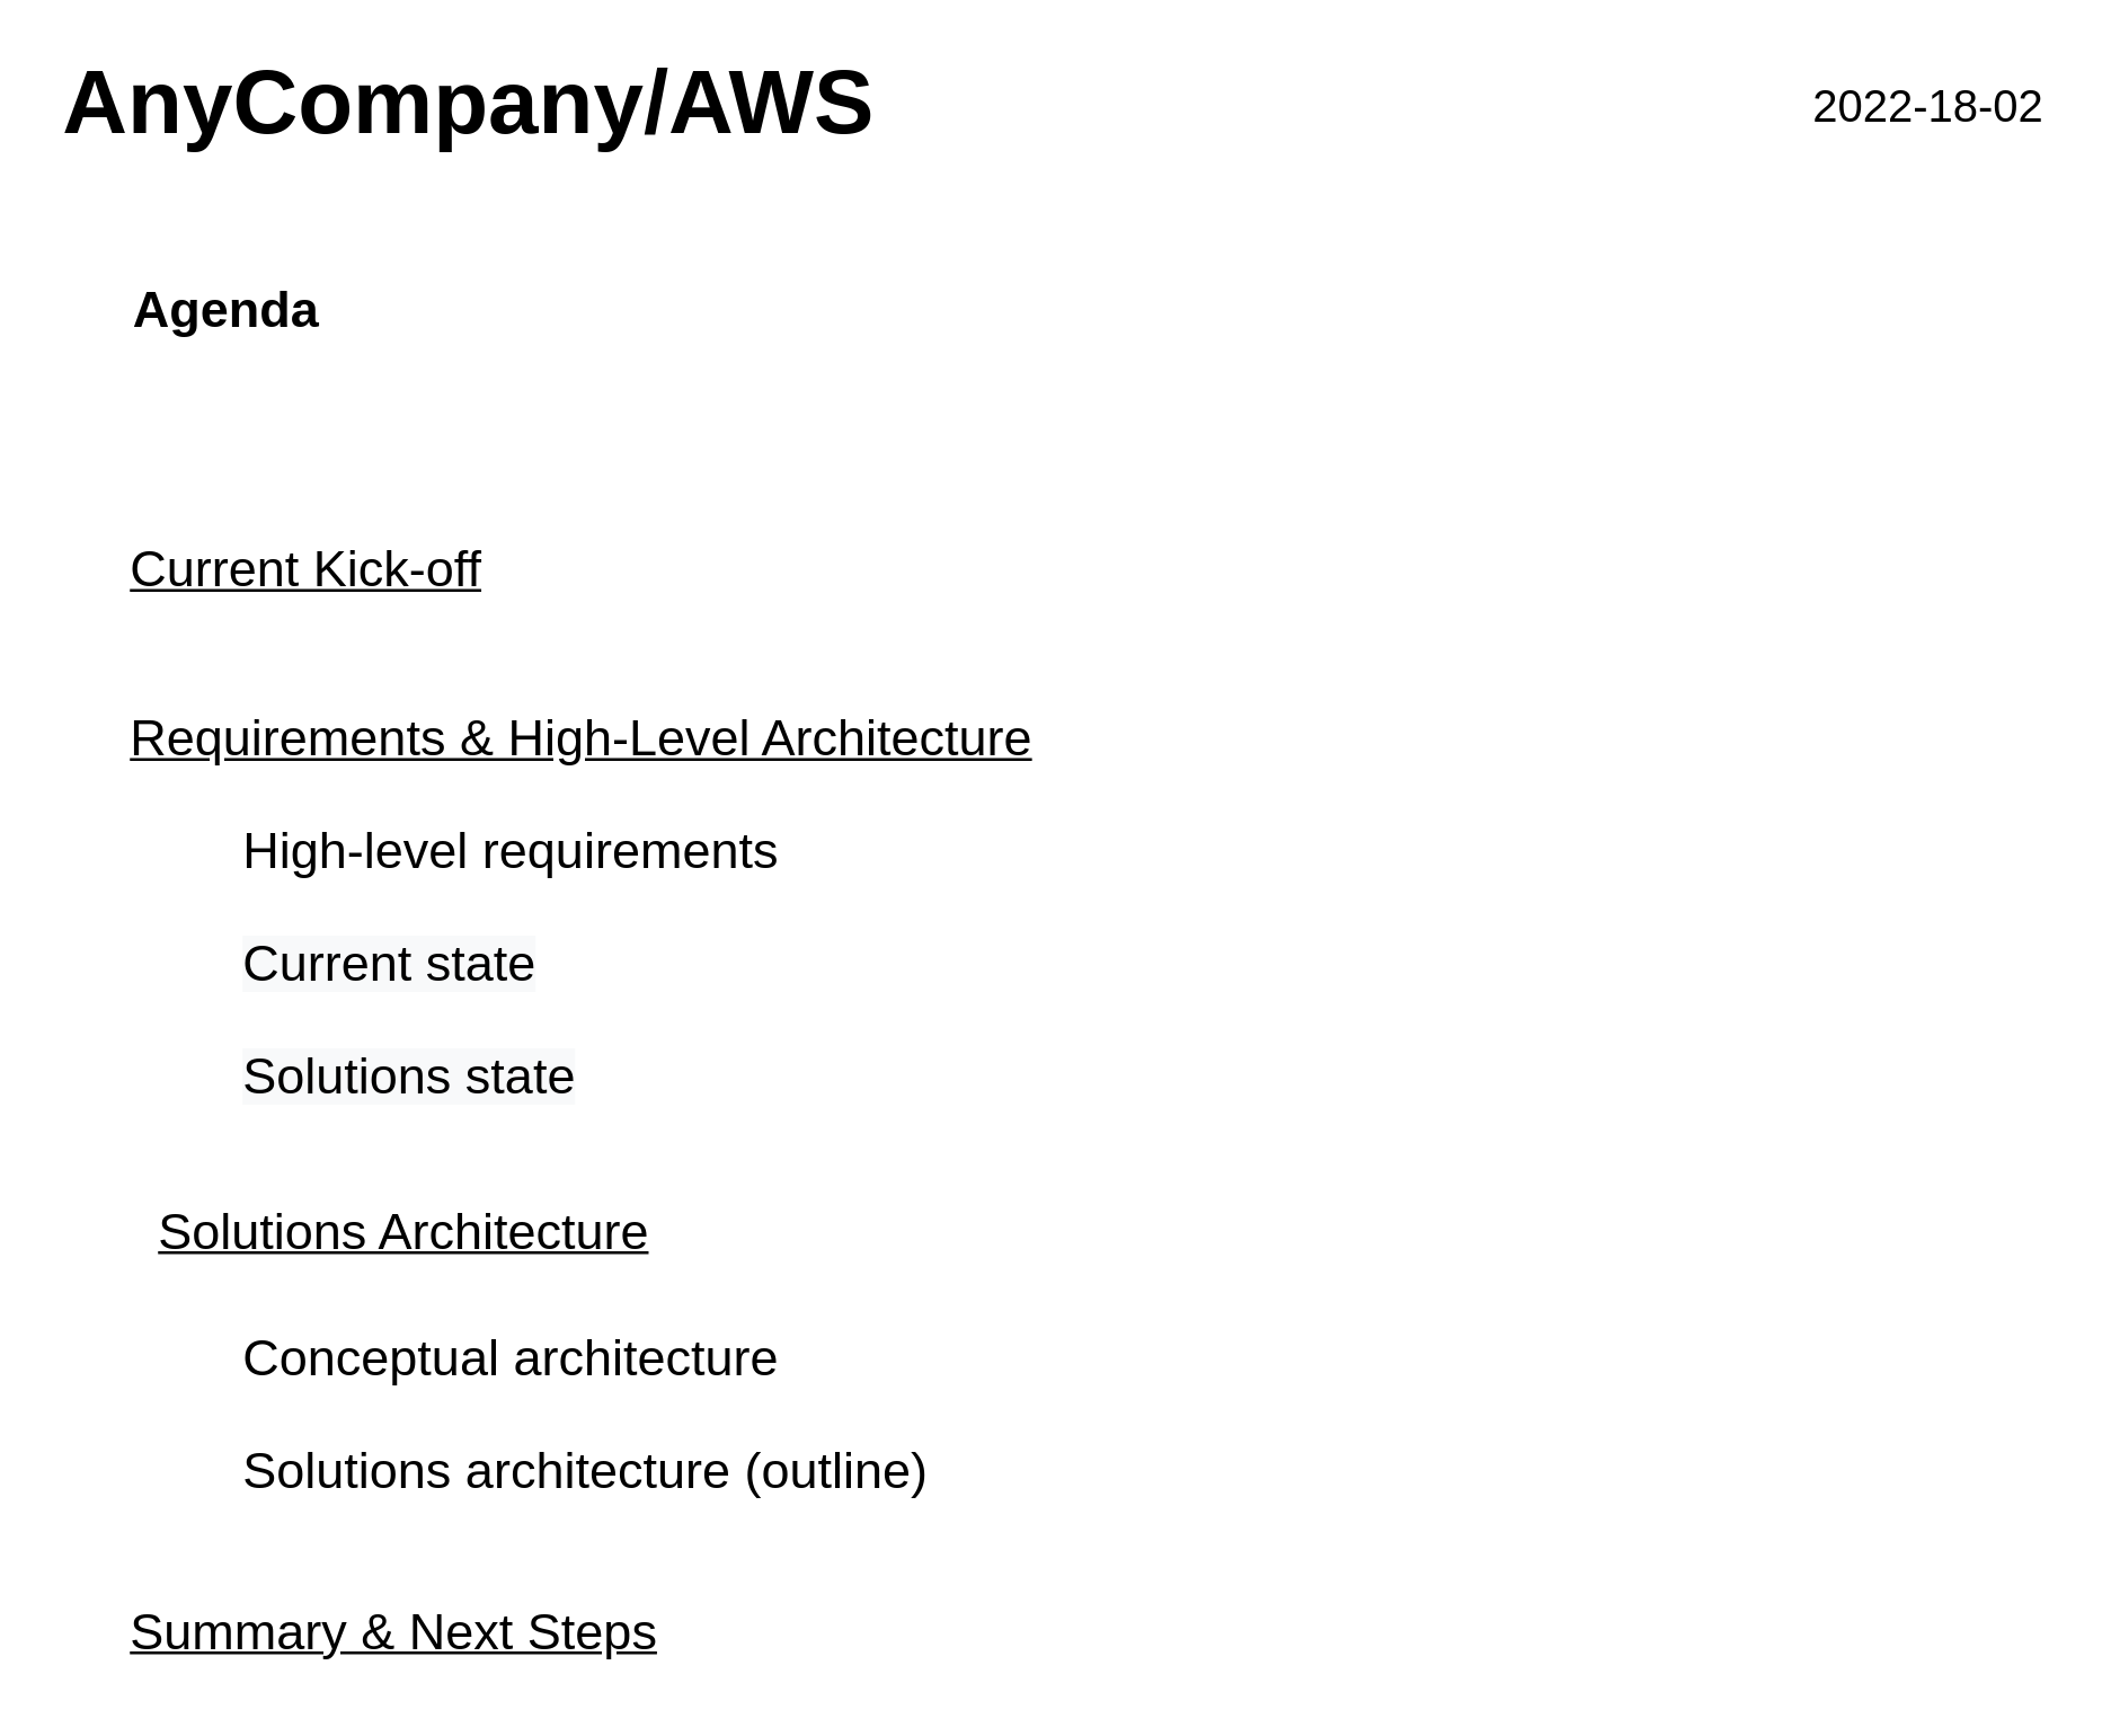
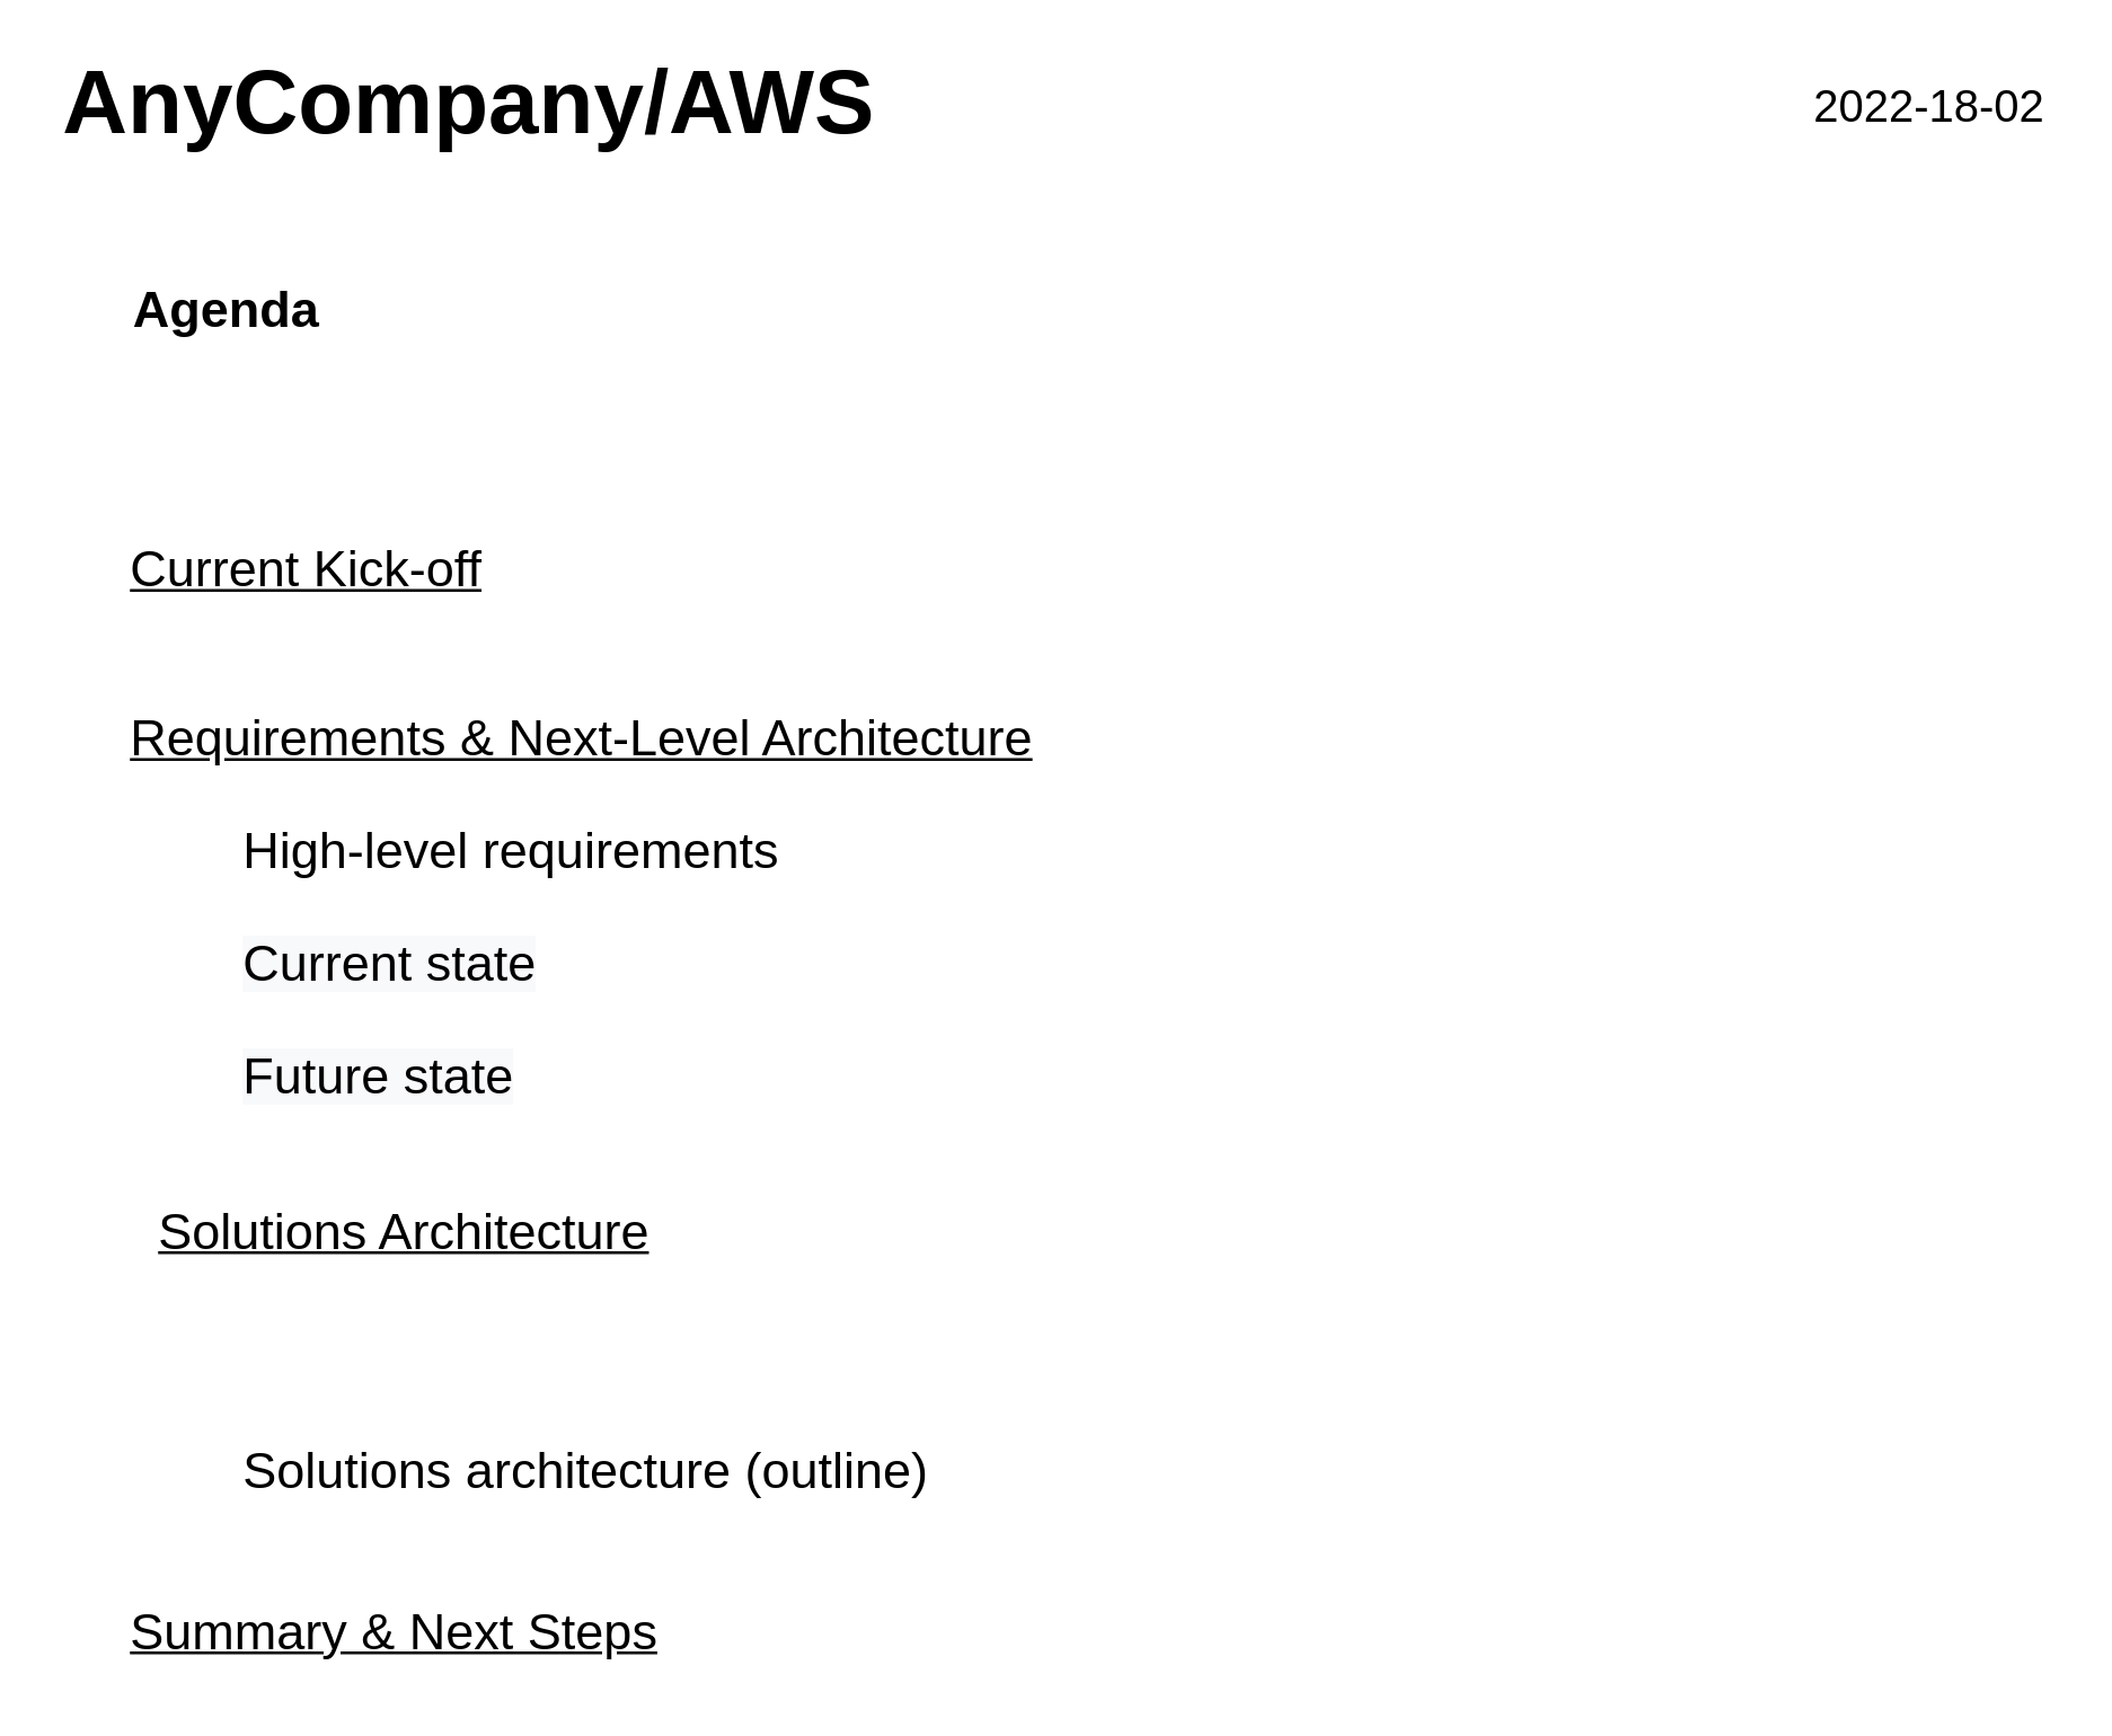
- <mxCell id="4" value="&lt;u&gt;Requirements &amp;amp; High-Level Architecture&lt;/u&gt;" style="text;html=1;strokeColor=none;fillColor=none;align=left;verticalAlign=middle;whiteSpace=wrap;rounded=0;shadow=0;fontSize=18;" parent="1" vertex="1"><mxGeometry x="44" y="247" width="480" height="30" as="geometry" /></mxCell>
+ <mxCell id="4" value="&lt;u&gt;Requirements &amp;amp; Next-Level Architecture&lt;/u&gt;" style="text;html=1;strokeColor=none;fillColor=none;align=left;verticalAlign=middle;whiteSpace=wrap;rounded=0;shadow=0;fontSize=18;" parent="1" vertex="1"><mxGeometry x="44" y="247" width="480" height="30" as="geometry" /></mxCell>
- <mxCell id="10" value="&lt;span style=&quot;caret-color: rgb(0, 0, 0); color: rgb(0, 0, 0); font-family: Helvetica; font-size: 18px; font-style: normal; font-variant-caps: normal; font-weight: 400; letter-spacing: normal; text-align: left; text-indent: 0px; text-transform: none; word-spacing: 0px; -webkit-text-stroke-width: 0px; background-color: rgb(248, 249, 250); text-decoration: none; float: none; display: inline !important;&quot;&gt;Solutions state&lt;/span&gt;" style="text;html=1;strokeColor=none;fillColor=none;align=left;verticalAlign=middle;whiteSpace=wrap;rounded=0;shadow=0;fontSize=18;" parent="1" vertex="1"><mxGeometry x="84" y="367" width="480" height="30" as="geometry" /></mxCell>
+ <mxCell id="10" value="&lt;span style=&quot;caret-color: rgb(0, 0, 0); color: rgb(0, 0, 0); font-family: Helvetica; font-size: 18px; font-style: normal; font-variant-caps: normal; font-weight: 400; letter-spacing: normal; text-align: left; text-indent: 0px; text-transform: none; word-spacing: 0px; -webkit-text-stroke-width: 0px; background-color: rgb(248, 249, 250); text-decoration: none; float: none; display: inline !important;&quot;&gt;Future state&lt;/span&gt;" style="text;html=1;strokeColor=none;fillColor=none;align=left;verticalAlign=middle;whiteSpace=wrap;rounded=0;shadow=0;fontSize=18;" parent="1" vertex="1"><mxGeometry x="84" y="367" width="480" height="30" as="geometry" /></mxCell>
- <mxCell id="7" value="Conceptual architecture" style="text;html=1;strokeColor=none;fillColor=none;align=left;verticalAlign=middle;whiteSpace=wrap;rounded=0;shadow=0;fontSize=18;" parent="1" vertex="1"><mxGeometry x="84" y="467" width="480" height="30" as="geometry" /></mxCell>
